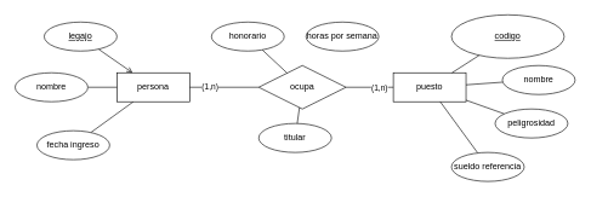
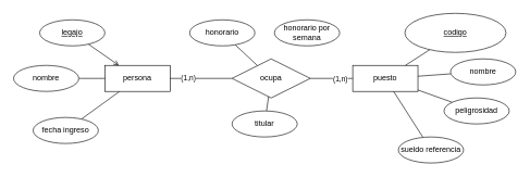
- <mxCell id="17" value="horas por semana" style="ellipse;whiteSpace=wrap;html=1;align=center;" parent="1" vertex="1"><mxGeometry x="420" y="30" width="100" height="40" as="geometry" /></mxCell>
+ <mxCell id="17" value="honorario por semana" style="ellipse;whiteSpace=wrap;html=1;align=center;" parent="1" vertex="1"><mxGeometry x="420" y="30" width="100" height="40" as="geometry" /></mxCell>
- <mxCell id="27" value="sueldo referencia" style="ellipse;whiteSpace=wrap;html=1;align=center;" parent="1" vertex="1"><mxGeometry x="620" y="210" width="100" height="40" as="geometry" /></mxCell>
+ <mxCell id="27" value="sueldo referencia" style="ellipse;whiteSpace=wrap;html=1;align=center;" parent="1" vertex="1"><mxGeometry x="610" y="210" width="100" height="40" as="geometry" /></mxCell>
